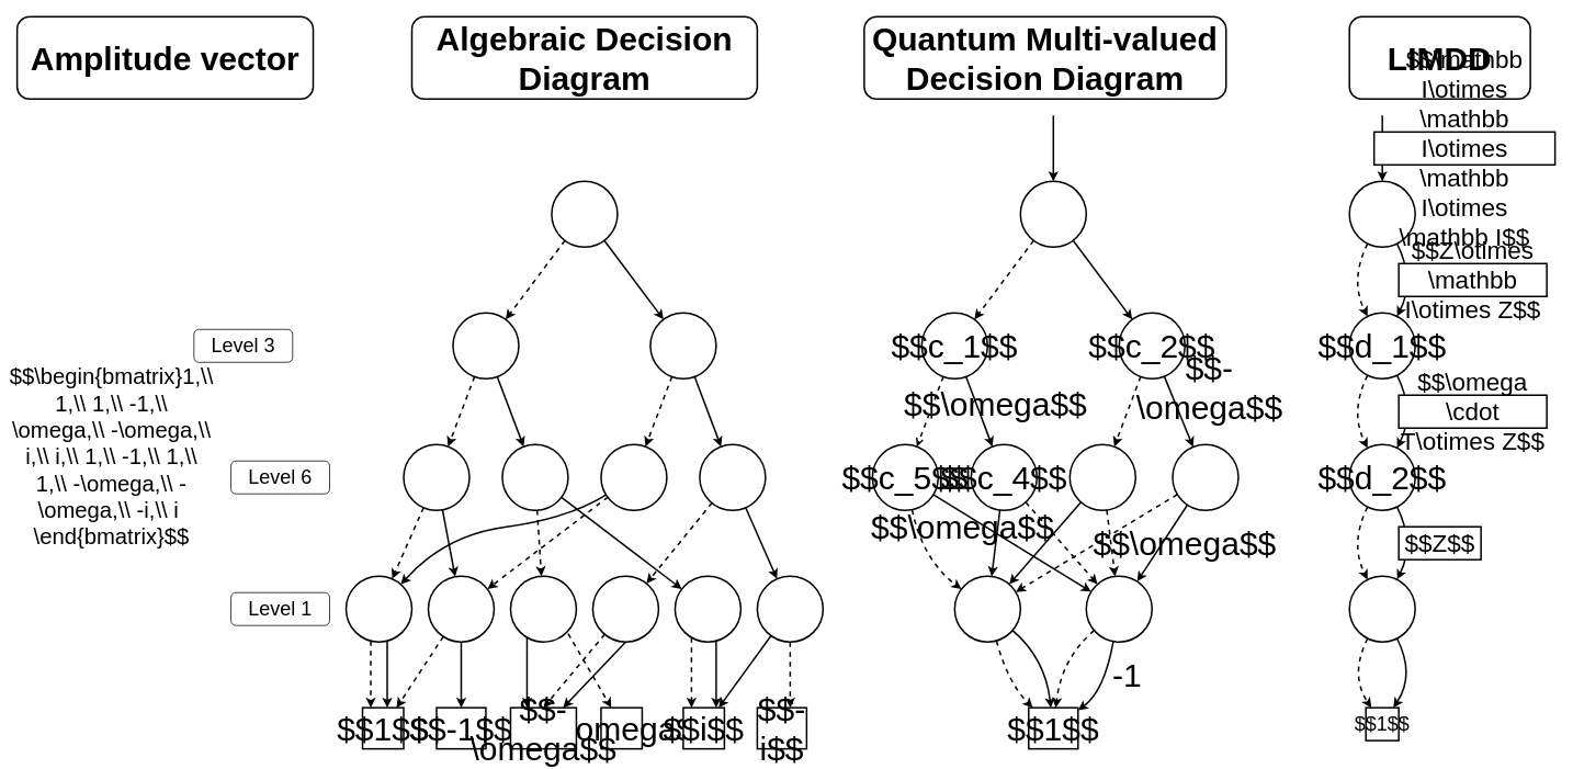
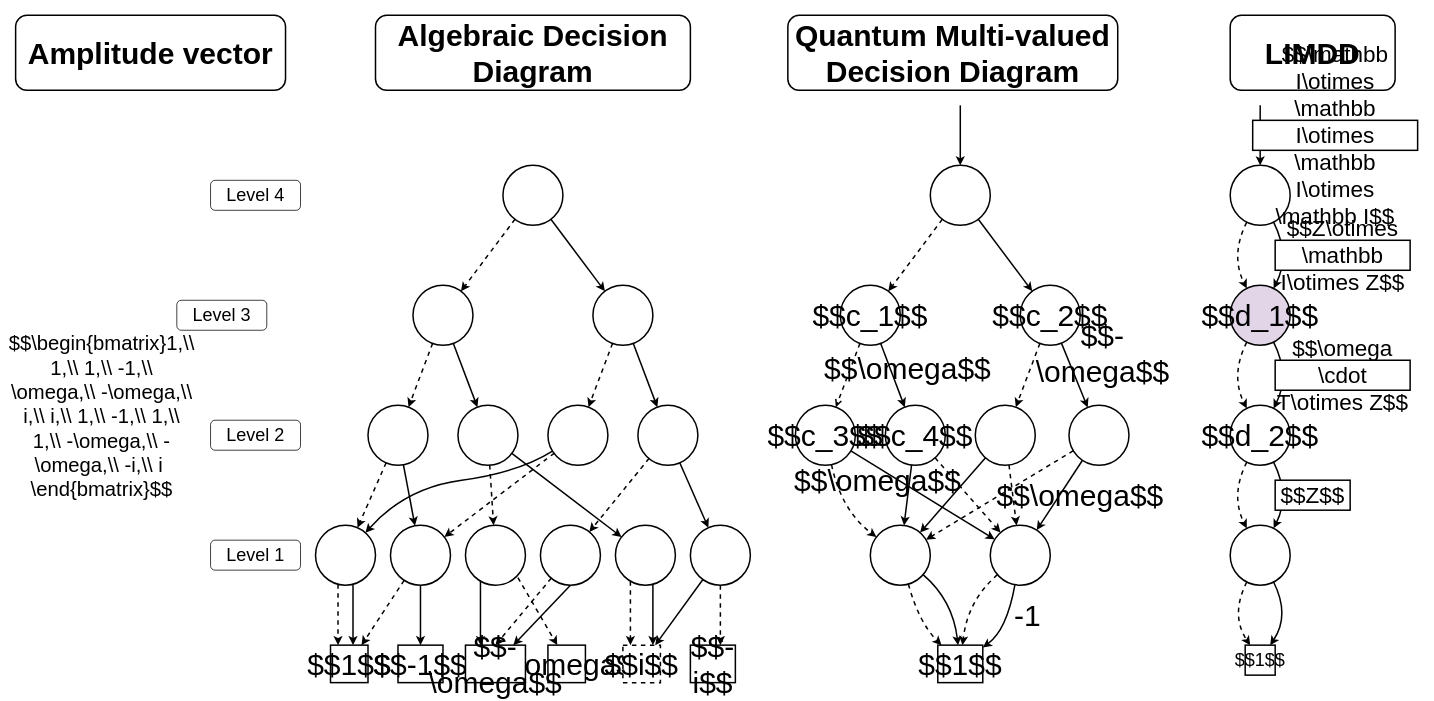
+ <mxCell id="104" value="Level 4" style="rounded=1;whiteSpace=wrap;html=1;fontSize=24;" vertex="1" parent="1"><mxGeometry x="280" y="240" width="120" height="40" as="geometry" /></mxCell>
- <mxCell id="33" value="&lt;font style=&quot;font-size: 40px&quot;&gt;$$d_1$$&lt;/font&gt;" style="ellipse;whiteSpace=wrap;html=1;aspect=fixed;strokeWidth=2;fontSize=24;" parent="1" vertex="1"><mxGeometry x="1640" y="380" width="80" height="80" as="geometry" /></mxCell>
+ <mxCell id="33" value="&lt;font style=&quot;font-size: 40px&quot;&gt;$$d_1$$&lt;/font&gt;" style="ellipse;whiteSpace=wrap;html=1;aspect=fixed;strokeWidth=2;fontSize=24;fillColor=#e1d5e7;" parent="1" vertex="1"><mxGeometry x="1640" y="380" width="80" height="80" as="geometry" /></mxCell>
- <mxCell id="106" value="Level 6" style="rounded=1;whiteSpace=wrap;html=1;fontSize=24;" vertex="1" parent="1"><mxGeometry x="280" y="560" width="120" height="40" as="geometry" /></mxCell>
+ <mxCell id="106" value="Level 2" style="rounded=1;whiteSpace=wrap;html=1;fontSize=24;" vertex="1" parent="1"><mxGeometry x="280" y="560" width="120" height="40" as="geometry" /></mxCell>
- <mxCell id="14" value="&lt;font style=&quot;font-size: 40px&quot;&gt;$$c_5$$&lt;/font&gt;" style="ellipse;whiteSpace=wrap;html=1;aspect=fixed;strokeWidth=2;fontSize=24;" parent="1" vertex="1"><mxGeometry x="1060" y="540" width="80" height="80" as="geometry" /></mxCell>
+ <mxCell id="14" value="&lt;font style=&quot;font-size: 40px&quot;&gt;$$c_3$$&lt;/font&gt;" style="ellipse;whiteSpace=wrap;html=1;aspect=fixed;strokeWidth=2;fontSize=24;" parent="1" vertex="1"><mxGeometry x="1060" y="540" width="80" height="80" as="geometry" /></mxCell>
- <mxCell id="74" value="&lt;font style=&quot;font-size: 40px&quot;&gt;$$i$$&lt;/font&gt;" style="rounded=0;whiteSpace=wrap;html=1;strokeWidth=2;fontSize=24;" parent="1" vertex="1"><mxGeometry x="830" y="860" width="50" height="50" as="geometry" /></mxCell>
+ <mxCell id="74" value="&lt;font style=&quot;font-size: 40px&quot;&gt;$$i$$&lt;/font&gt;" style="rounded=0;whiteSpace=wrap;html=1;strokeWidth=2;fontSize=24;dashed=1;" parent="1" vertex="1"><mxGeometry x="830" y="860" width="50" height="50" as="geometry" /></mxCell>
